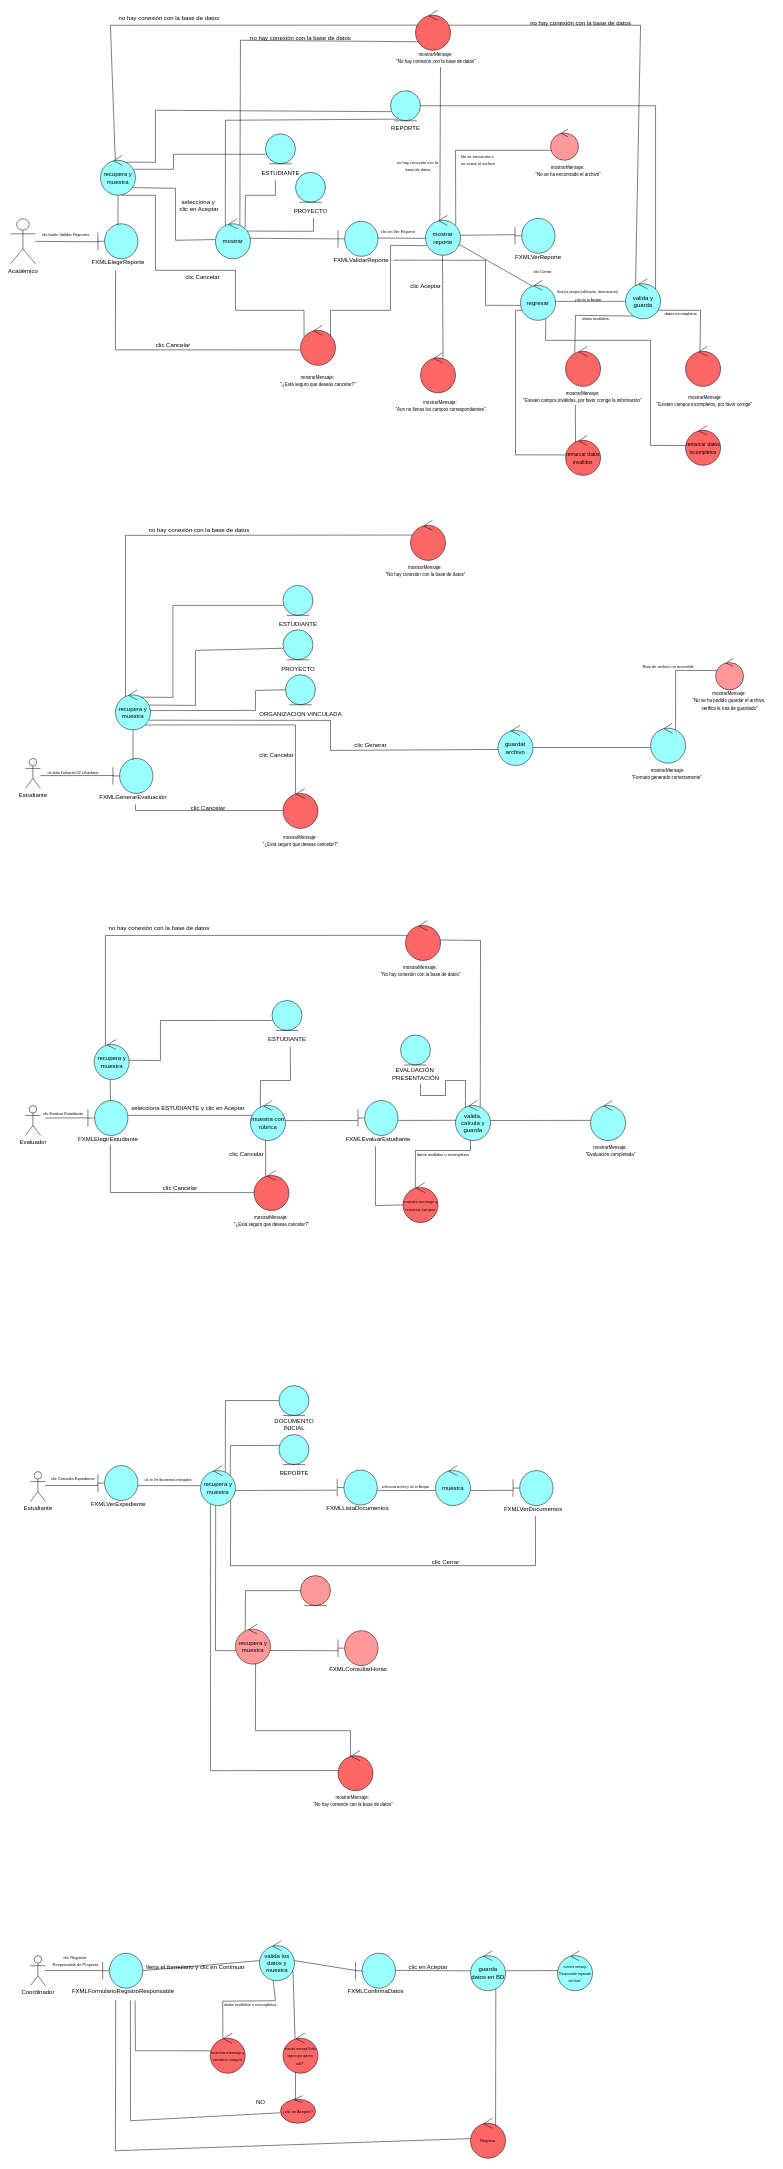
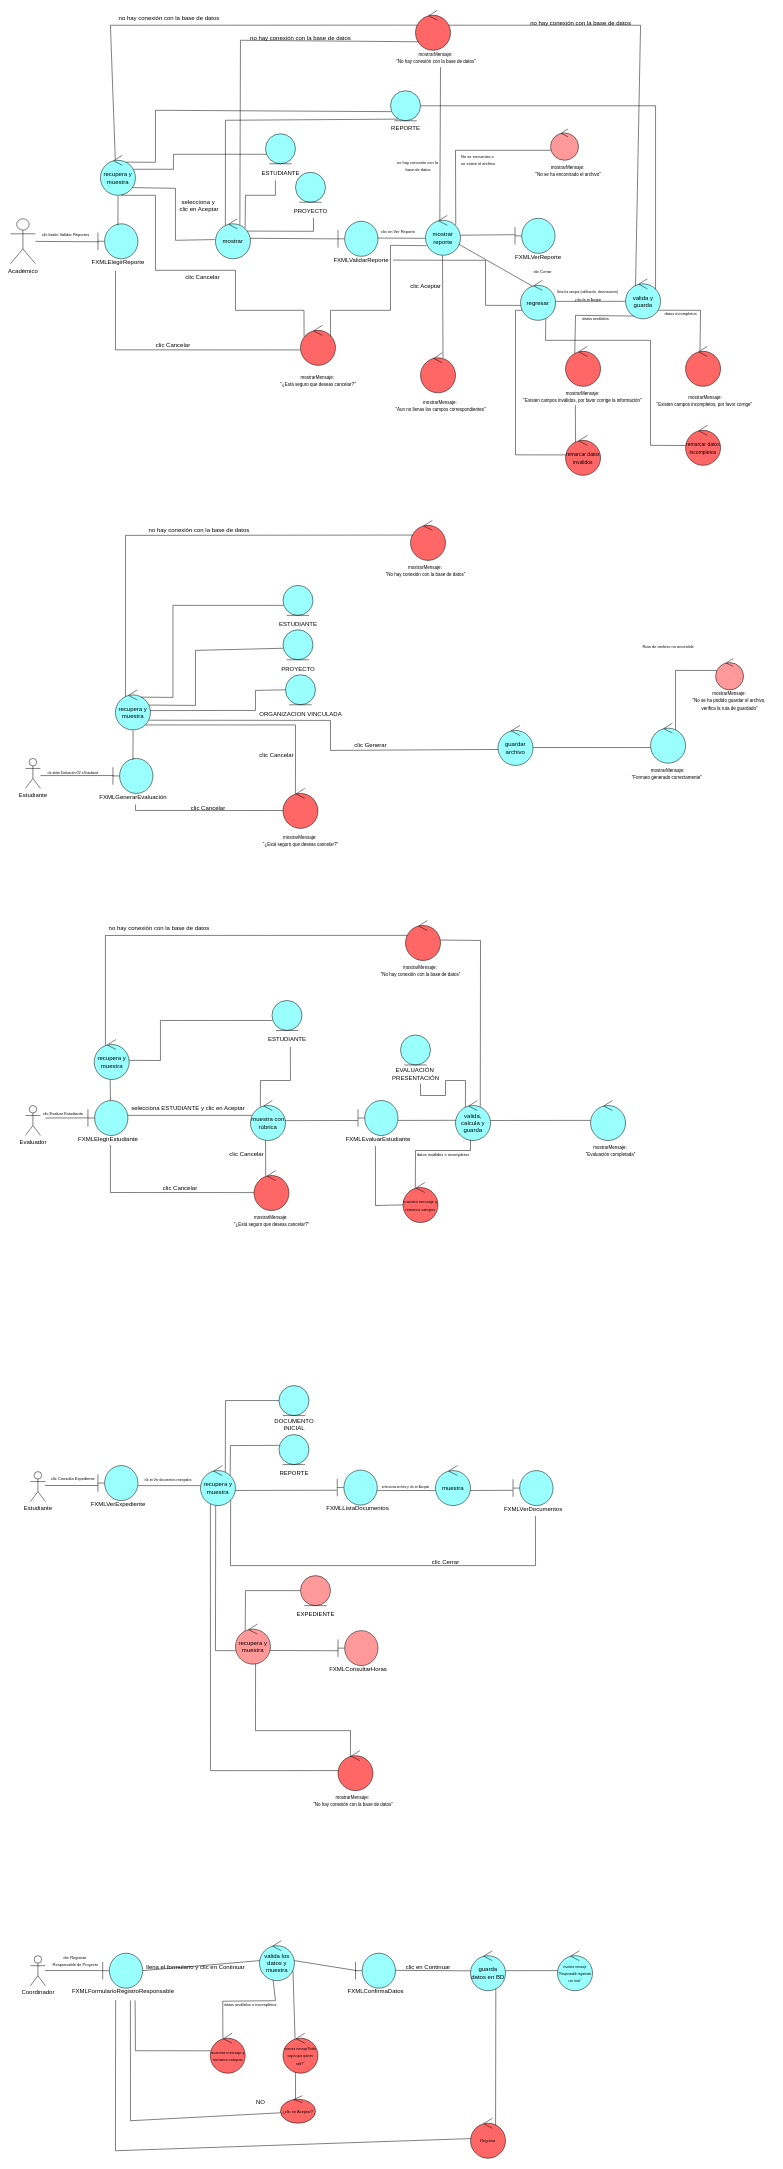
- <mxCell id="110" value="&lt;span style=&quot;font-size: 8px;&quot;&gt;Ruta de archivo no accesible&lt;/span&gt;" style="text;html=1;align=center;verticalAlign=middle;resizable=0;points=[];autosize=1;strokeColor=none;fillColor=none;" parent="1" vertex="1"><mxGeometry x="1270" y="1316.5" width="130" height="30" as="geometry" /></mxCell>
+ <mxCell id="110" value="&lt;span style=&quot;font-size: 8px;&quot;&gt;Ruta de archivo no accesible&lt;/span&gt;" style="text;html=1;align=center;verticalAlign=middle;resizable=0;points=[];autosize=1;strokeColor=none;fillColor=none;" parent="1" vertex="1"><mxGeometry x="1270" y="1276.5" width="130" height="30" as="geometry" /></mxCell>
+ <mxCell id="201" value="EXPEDIENTE" style="text;html=1;align=center;verticalAlign=middle;resizable=0;points=[];autosize=1;strokeColor=none;fillColor=none;" parent="199" vertex="1"><mxGeometry y="63" width="100" height="30" as="geometry" /></mxCell>
- <mxCell id="230" value="clic en Aceptar" style="text;html=1;align=center;verticalAlign=middle;resizable=0;points=[];autosize=1;strokeColor=none;fillColor=none;" vertex="1" parent="1"><mxGeometry x="800" y="3918" width="110" height="30" as="geometry" /></mxCell>
+ <mxCell id="230" value="clic en Continuar" style="text;html=1;align=center;verticalAlign=middle;resizable=0;points=[];autosize=1;strokeColor=none;fillColor=none;" vertex="1" parent="1"><mxGeometry x="800" y="3918" width="110" height="30" as="geometry" /></mxCell>
